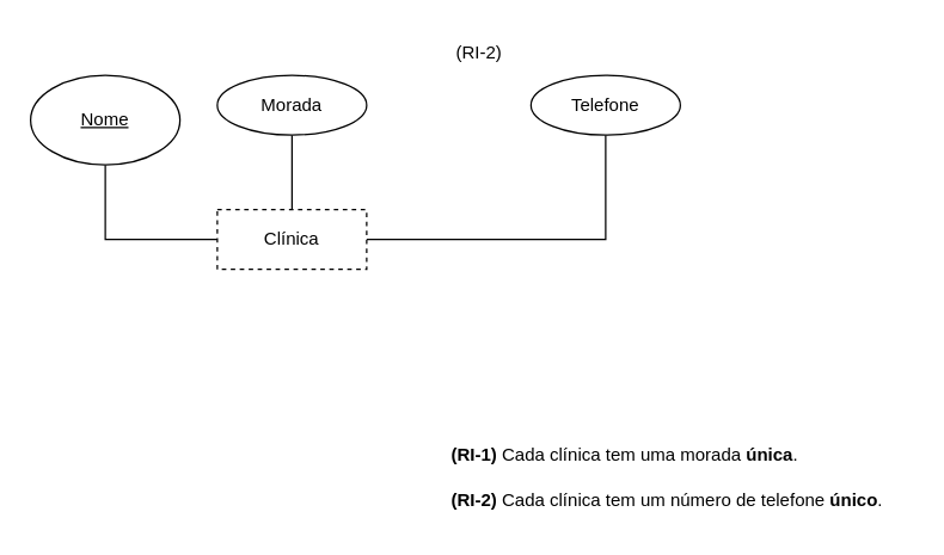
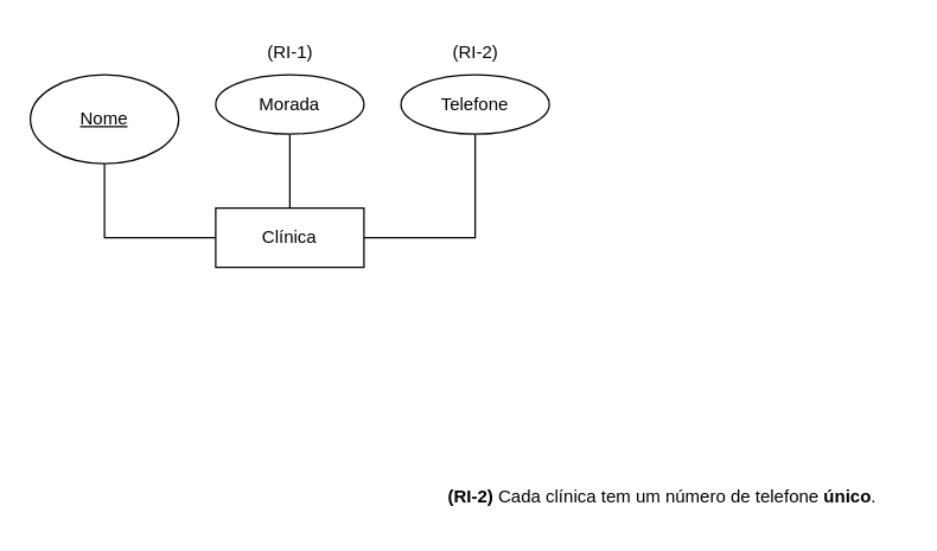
+ <mxCell id="9" value="(RI-1)" style="text;html=1;align=center;verticalAlign=middle;resizable=0;points=[];autosize=1;strokeColor=none;fillColor=none;" vertex="1" parent="1"><mxGeometry x="170" y="20" width="50" height="30" as="geometry" /></mxCell>
- <mxCell id="8" value="Telefone" style="ellipse;whiteSpace=wrap;html=1;align=center;" vertex="1" parent="1"><mxGeometry x="355" y="50" width="100" height="40" as="geometry" /></mxCell>
+ <mxCell id="8" value="Telefone" style="ellipse;whiteSpace=wrap;html=1;align=center;" vertex="1" parent="1"><mxGeometry x="270" y="50" width="100" height="40" as="geometry" /></mxCell>
- <mxCell id="5" value="Clínica" style="whiteSpace=wrap;html=1;align=center;dashed=1;" vertex="1" parent="1"><mxGeometry x="145" y="140" width="100" height="40" as="geometry" /></mxCell>
+ <mxCell id="5" value="Clínica" style="whiteSpace=wrap;html=1;align=center;" vertex="1" parent="1"><mxGeometry x="145" y="140" width="100" height="40" as="geometry" /></mxCell>
- <mxCell id="13" value="&lt;b&gt;(RI-1)&lt;/b&gt;&amp;nbsp;Cada clínica tem uma morada&amp;nbsp;&lt;b&gt;única&lt;/b&gt;." style="text;html=1;align=left;verticalAlign=middle;resizable=0;points=[];autosize=1;strokeColor=none;fillColor=none;" vertex="1" parent="11"><mxGeometry width="260" height="30" as="geometry" /></mxCell>
